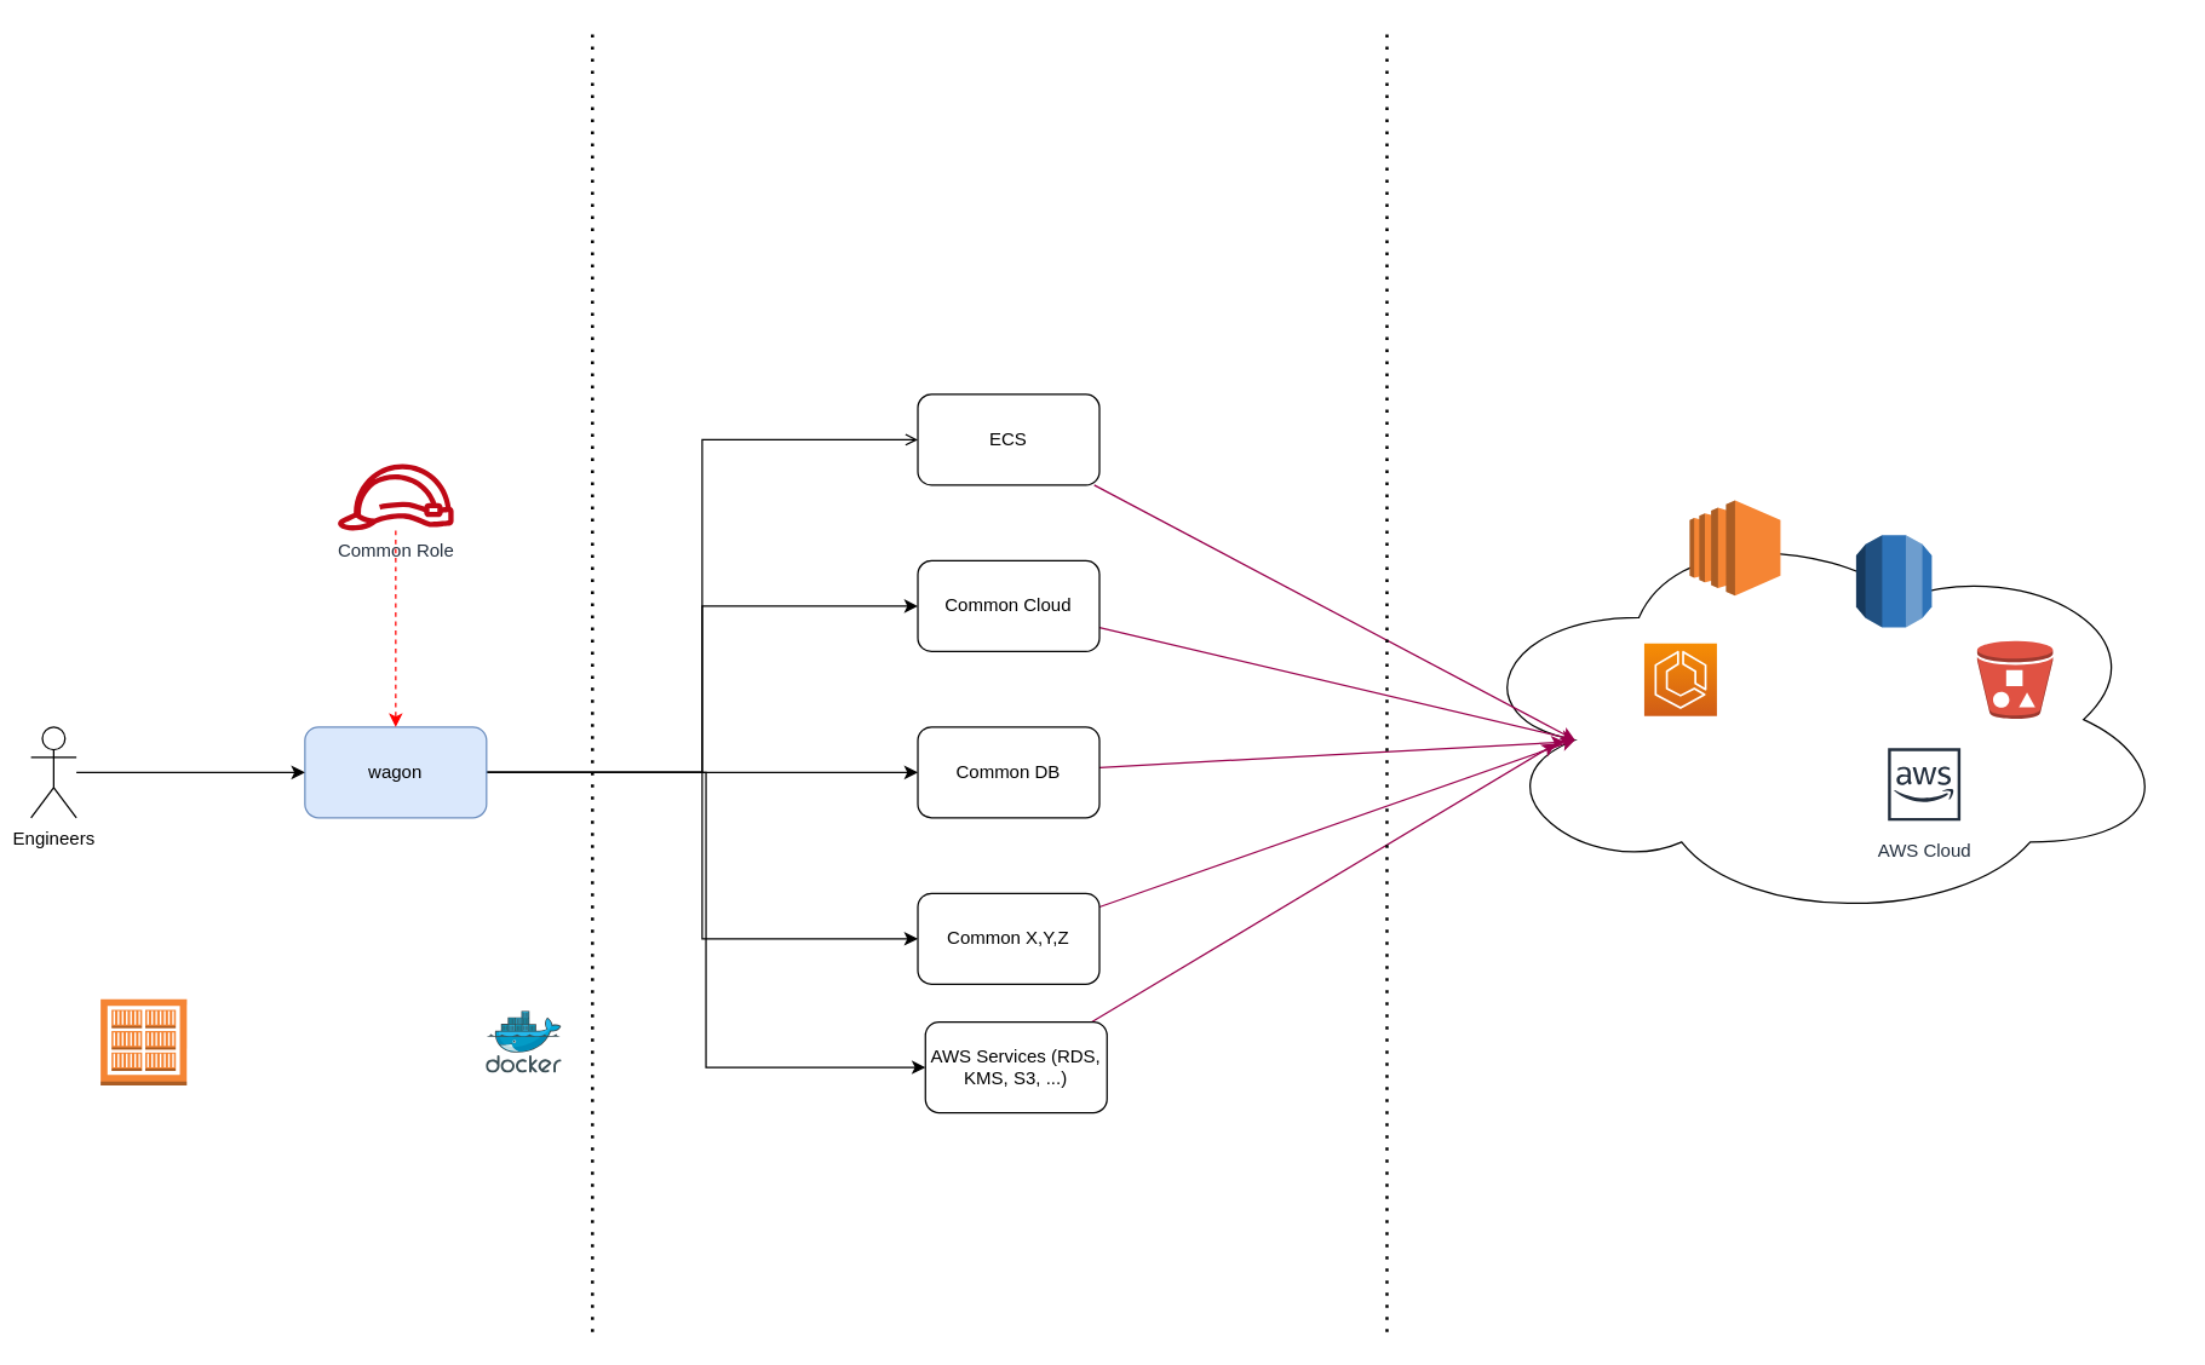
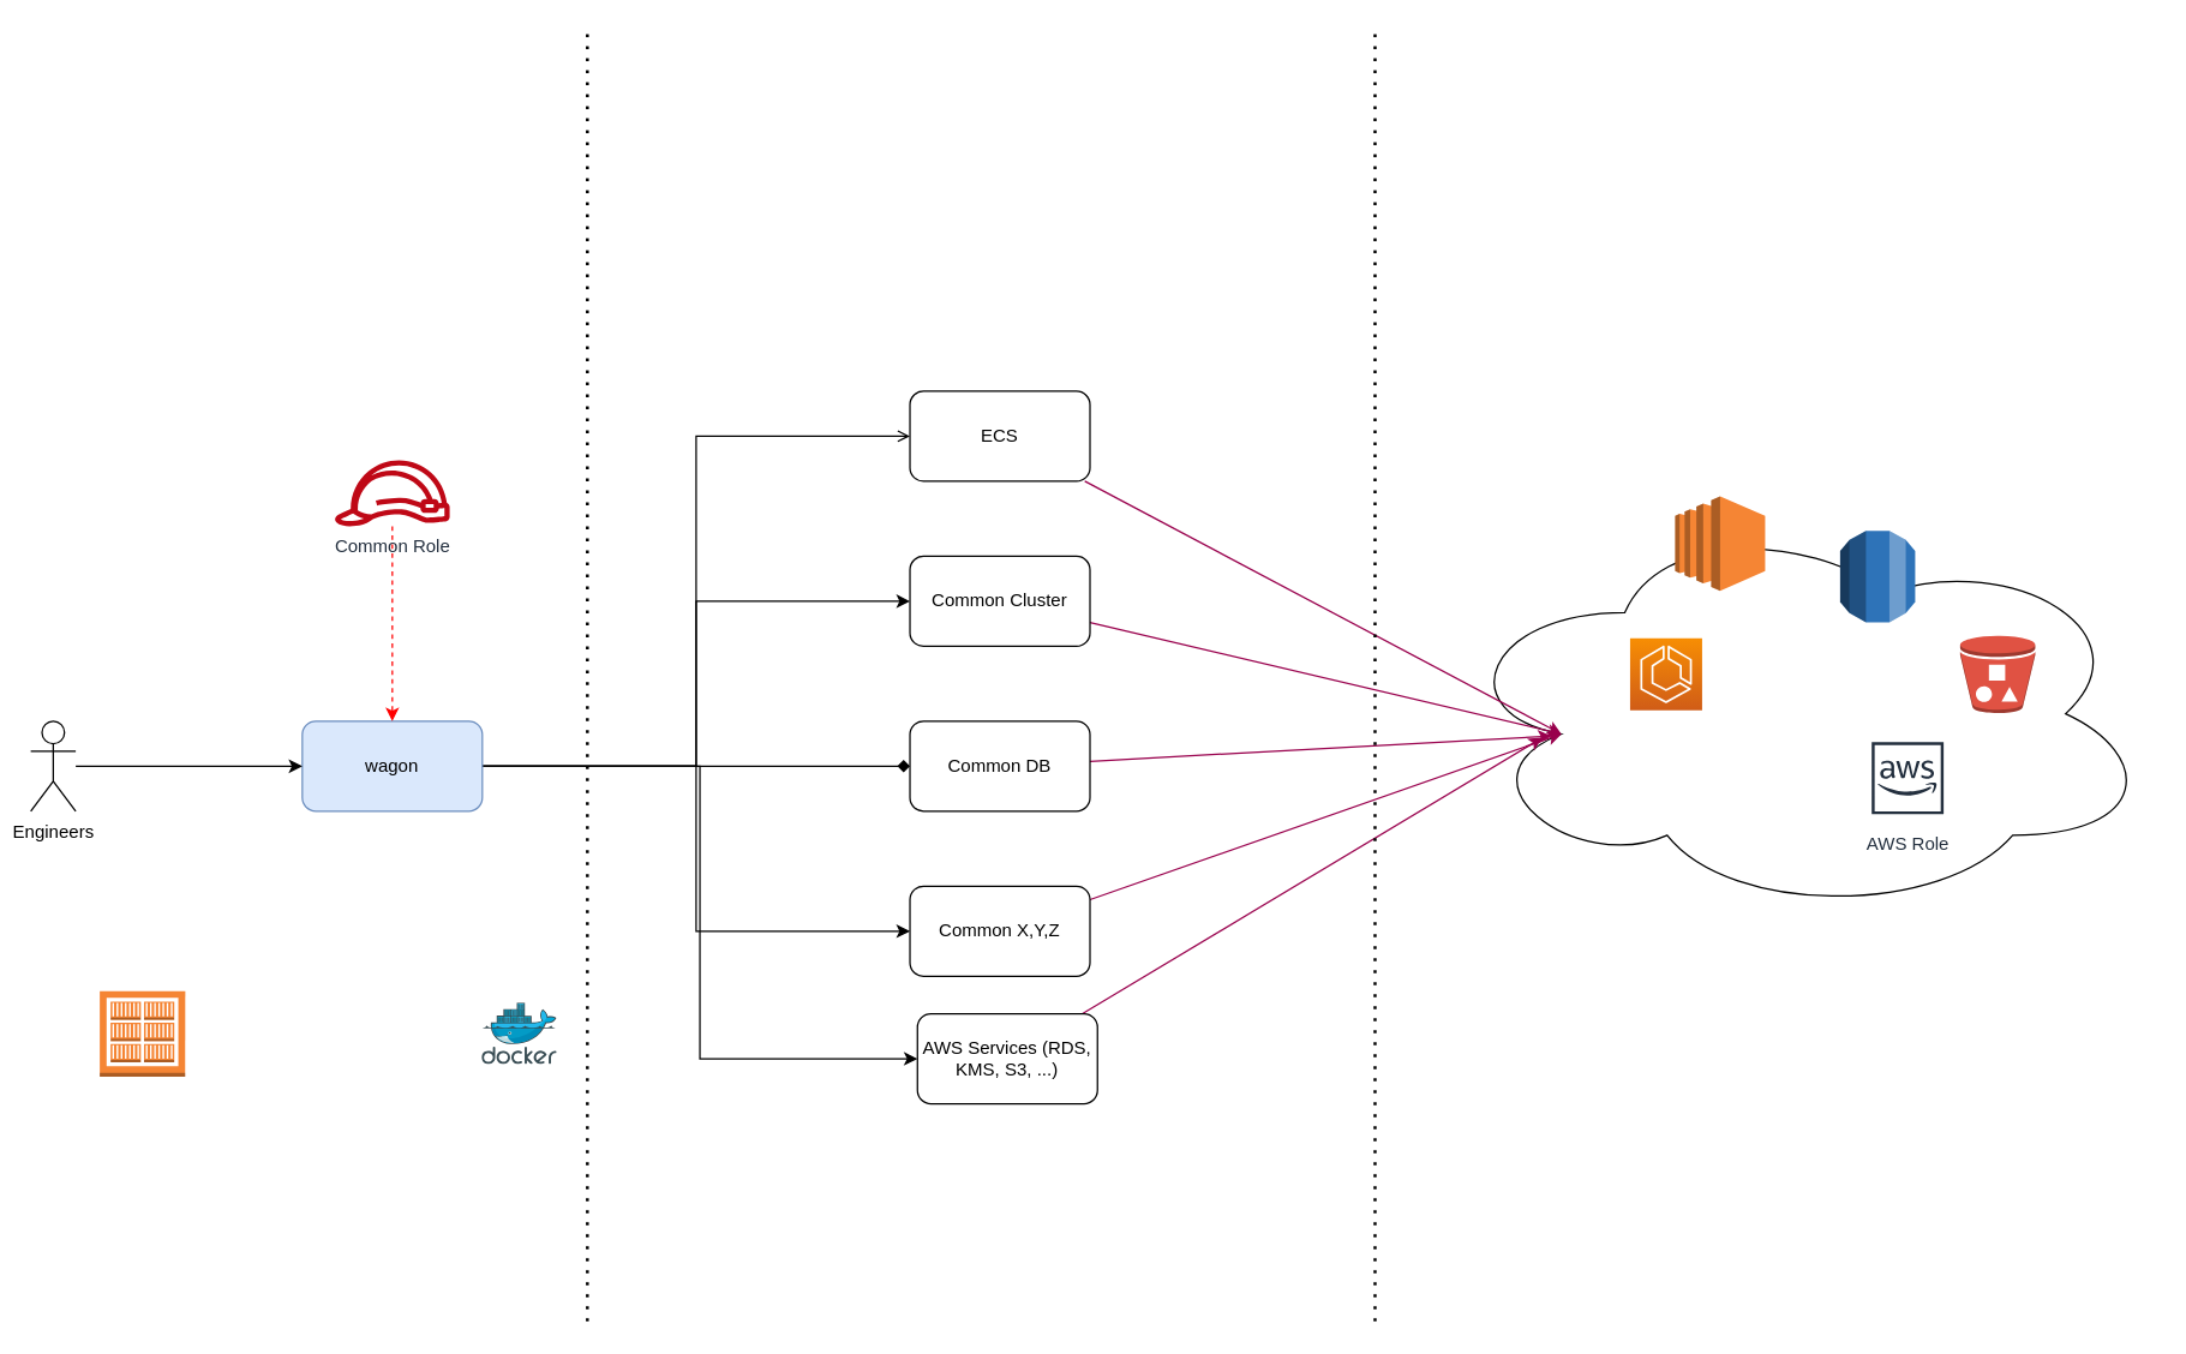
- <mxCell id="19" value="Common Cloud" style="rounded=1;whiteSpace=wrap;html=1;" parent="1" vertex="1"><mxGeometry x="606" y="370" width="120" height="60" as="geometry" /></mxCell>
+ <mxCell id="19" value="Common Cluster" style="rounded=1;whiteSpace=wrap;html=1;" parent="1" vertex="1"><mxGeometry x="606" y="370" width="120" height="60" as="geometry" /></mxCell>
- <mxCell id="12" style="edgeStyle=orthogonalEdgeStyle;rounded=0;orthogonalLoop=1;jettySize=auto;html=1;entryX=0;entryY=0.5;entryDx=0;entryDy=0;strokeColor=#000000;startArrow=none;startFill=0;" parent="1" source="15" target="21" edge="1"><mxGeometry relative="1" as="geometry" /></mxCell>
+ <mxCell id="12" style="edgeStyle=orthogonalEdgeStyle;rounded=0;orthogonalLoop=1;jettySize=auto;html=1;entryX=0;entryY=0.5;entryDx=0;entryDy=0;strokeColor=#000000;startArrow=none;startFill=0;endArrow=diamond;" parent="1" source="15" target="21" edge="1"><mxGeometry relative="1" as="geometry" /></mxCell>
- <mxCell id="8" value="AWS Cloud" style="sketch=0;outlineConnect=0;fontColor=#232F3E;gradientColor=none;strokeColor=#232F3E;fillColor=#ffffff;dashed=0;verticalLabelPosition=bottom;verticalAlign=top;align=center;html=1;fontSize=12;fontStyle=0;aspect=fixed;shape=mxgraph.aws4.resourceIcon;resIcon=mxgraph.aws4.aws_cloud;" parent="2" vertex="1"><mxGeometry x="155" y="158" width="60" height="60" as="geometry" /></mxCell>
+ <mxCell id="8" value="AWS Role" style="sketch=0;outlineConnect=0;fontColor=#232F3E;gradientColor=none;strokeColor=#232F3E;fillColor=#ffffff;dashed=0;verticalLabelPosition=bottom;verticalAlign=top;align=center;html=1;fontSize=12;fontStyle=0;aspect=fixed;shape=mxgraph.aws4.resourceIcon;resIcon=mxgraph.aws4.aws_cloud;" parent="2" vertex="1"><mxGeometry x="155" y="158" width="60" height="60" as="geometry" /></mxCell>
